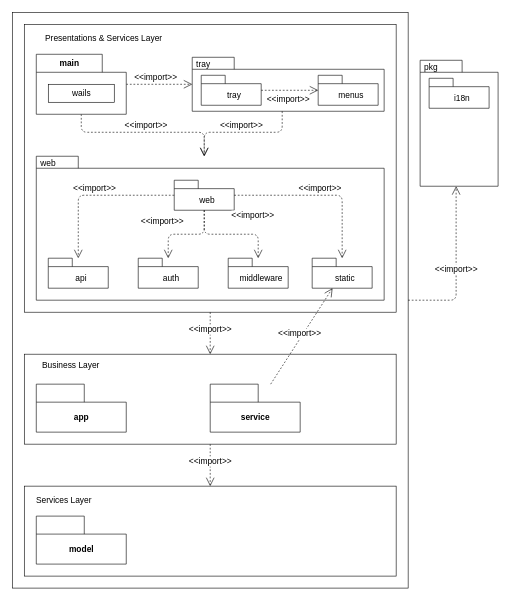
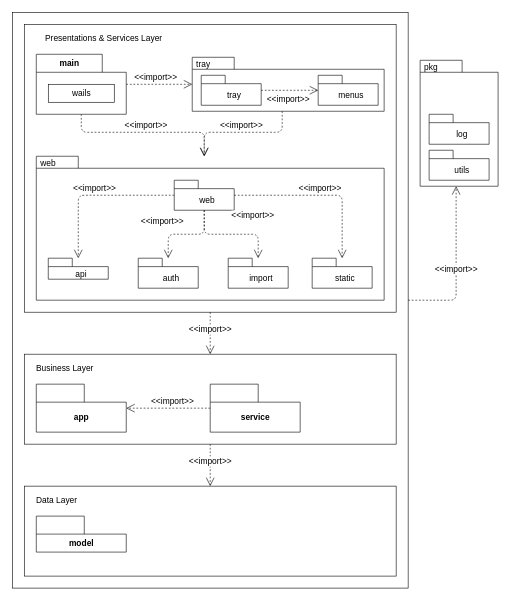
- <mxCell id="22" value="&lt;br style=&quot;font-size: 14px;&quot;&gt;i18n" style="strokeColor=inherit;fillColor=inherit;gradientColor=inherit;shape=folder;spacingLeft=10;tabWidth=40;tabHeight=14;tabPosition=left;fontSize=14;html=1;whiteSpace=wrap;" parent="21" vertex="1"><mxGeometry x="15" y="30" width="100" height="50" as="geometry" /></mxCell>
+ <mxCell id="23" value="&lt;br style=&quot;font-size: 14px;&quot;&gt;log" style="strokeColor=inherit;fillColor=inherit;gradientColor=inherit;shape=folder;spacingLeft=10;tabWidth=40;tabHeight=14;tabPosition=left;fontSize=14;html=1;whiteSpace=wrap;" parent="21" vertex="1"><mxGeometry x="15" y="90" width="100" height="50" as="geometry" /></mxCell>
+ <mxCell id="24" value="&lt;br style=&quot;font-size: 14px;&quot;&gt;utils" style="strokeColor=inherit;fillColor=inherit;gradientColor=inherit;shape=folder;spacingLeft=10;tabWidth=40;tabHeight=14;tabPosition=left;fontSize=14;html=1;whiteSpace=wrap;" parent="21" vertex="1"><mxGeometry x="15" y="150" width="100" height="50" as="geometry" /></mxCell>
- <mxCell id="10" value="&lt;br style=&quot;font-size: 14px;&quot;&gt;api" style="strokeColor=inherit;fillColor=inherit;gradientColor=inherit;shape=folder;spacingLeft=10;tabWidth=40;tabHeight=14;tabPosition=left;fontSize=14;html=1;whiteSpace=wrap;" parent="8" vertex="1"><mxGeometry x="20" y="170" width="100" height="50" as="geometry" /></mxCell>
+ <mxCell id="10" value="&lt;br style=&quot;font-size: 14px;&quot;&gt;api" style="strokeColor=inherit;fillColor=inherit;gradientColor=inherit;shape=folder;spacingLeft=10;tabWidth=40;tabHeight=14;tabPosition=left;fontSize=14;html=1;whiteSpace=wrap;" parent="8" vertex="1"><mxGeometry x="20" y="170" width="100" height="35" as="geometry" /></mxCell>
- <mxCell id="11" value="&lt;br style=&quot;font-size: 14px;&quot;&gt;middleware" style="strokeColor=inherit;fillColor=inherit;gradientColor=inherit;shape=folder;spacingLeft=10;tabWidth=40;tabHeight=14;tabPosition=left;fontSize=14;html=1;whiteSpace=wrap;" parent="8" vertex="1"><mxGeometry x="320" y="170" width="100" height="50" as="geometry" /></mxCell>
+ <mxCell id="11" value="&lt;br style=&quot;font-size: 14px;&quot;&gt;import" style="strokeColor=inherit;fillColor=inherit;gradientColor=inherit;shape=folder;spacingLeft=10;tabWidth=40;tabHeight=14;tabPosition=left;fontSize=14;html=1;whiteSpace=wrap;" parent="8" vertex="1"><mxGeometry x="320" y="170" width="100" height="50" as="geometry" /></mxCell>
- <mxCell id="38" value="&amp;lt;&amp;lt;import&amp;gt;&amp;gt;" style="html=1;endArrow=open;endSize=12;dashed=1;verticalAlign=bottom;jumpStyle=none;fontSize=14;" edge="1" parent="1" source="37" target="13"><mxGeometry x="-0.091" width="160" relative="1" as="geometry"><mxPoint x="360" y="530" as="sourcePoint" /><mxPoint x="360" y="600" as="targetPoint" /><mxPoint x="1" as="offset" /></mxGeometry></mxCell>
+ <mxCell id="38" value="&amp;lt;&amp;lt;import&amp;gt;&amp;gt;" style="html=1;endArrow=open;endSize=12;dashed=1;verticalAlign=bottom;jumpStyle=none;fontSize=14;" edge="1" parent="1" source="37" target="29"><mxGeometry x="-0.091" width="160" relative="1" as="geometry"><mxPoint x="360" y="530" as="sourcePoint" /><mxPoint x="360" y="600" as="targetPoint" /><mxPoint x="1" as="offset" /></mxGeometry></mxCell>
- <mxCell id="31" value="Business Layer" style="text;html=1;strokeColor=none;fillColor=none;align=left;verticalAlign=top;whiteSpace=wrap;rounded=0;spacing=0;fontSize=14;" parent="1" vertex="1"><mxGeometry x="70" y="595" width="150" height="30" as="geometry" /></mxCell>
+ <mxCell id="31" value="Business Layer" style="text;html=1;strokeColor=none;fillColor=none;align=left;verticalAlign=top;whiteSpace=wrap;rounded=0;spacing=0;fontSize=14;" parent="1" vertex="1"><mxGeometry x="60" y="600" width="150" height="30" as="geometry" /></mxCell>
- <mxCell id="30" value="Services Layer" style="text;html=1;strokeColor=none;fillColor=none;align=left;verticalAlign=top;whiteSpace=wrap;rounded=0;spacing=0;fontSize=14;" parent="1" vertex="1"><mxGeometry x="60" y="820" width="150" height="30" as="geometry" /></mxCell>
+ <mxCell id="30" value="Data Layer" style="text;html=1;strokeColor=none;fillColor=none;align=left;verticalAlign=top;whiteSpace=wrap;rounded=0;spacing=0;fontSize=14;" parent="1" vertex="1"><mxGeometry x="60" y="820" width="150" height="30" as="geometry" /></mxCell>
- <mxCell id="27" value="model" style="shape=folder;fontStyle=1;tabWidth=80;tabHeight=30;tabPosition=left;html=1;boundedLbl=1;fontSize=14;" parent="1" vertex="1"><mxGeometry x="60" y="860" width="150" height="80" as="geometry" /></mxCell>
+ <mxCell id="27" value="model" style="shape=folder;fontStyle=1;tabWidth=80;tabHeight=30;tabPosition=left;html=1;boundedLbl=1;fontSize=14;" parent="1" vertex="1"><mxGeometry x="60" y="860" width="150" height="60" as="geometry" /></mxCell>
